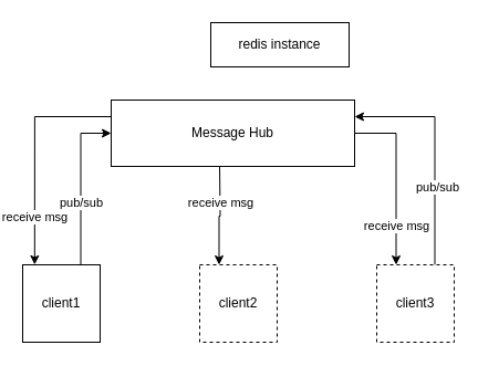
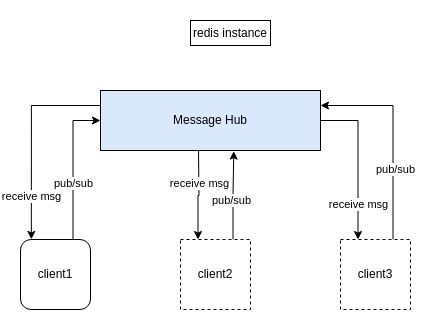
- <mxCell id="11" value="redis instance" style="rounded=0;whiteSpace=wrap;html=1;" vertex="1" parent="1"><mxGeometry x="190" y="20" width="125" height="40" as="geometry" /></mxCell>
+ <mxCell id="11" value="redis instance" style="rounded=0;whiteSpace=wrap;html=1;" vertex="1" parent="1"><mxGeometry x="190" y="20" width="80" height="25" as="geometry" /></mxCell>
- <mxCell id="18" value="Message Hub" style="rounded=0;whiteSpace=wrap;html=1;" vertex="1" parent="1"><mxGeometry x="100" y="90" width="220" height="60" as="geometry" /></mxCell>
+ <mxCell id="18" value="Message Hub" style="rounded=0;whiteSpace=wrap;html=1;fillColor=#dae8fc;" vertex="1" parent="1"><mxGeometry x="100" y="90" width="220" height="60" as="geometry" /></mxCell>
+ <mxCell id="5" style="edgeStyle=orthogonalEdgeStyle;rounded=0;orthogonalLoop=1;jettySize=auto;html=1;exitX=0.75;exitY=0;exitDx=0;exitDy=0;entryX=0.606;entryY=1.011;entryDx=0;entryDy=0;entryPerimeter=0;" edge="1" parent="1" source="7" target="18"><mxGeometry relative="1" as="geometry" /></mxCell>
+ <mxCell id="6" value="pub/sub" style="edgeLabel;html=1;align=center;verticalAlign=middle;resizable=0;points=[];" vertex="1" connectable="0" parent="5"><mxGeometry x="-0.1" y="2" relative="1" as="geometry"><mxPoint as="offset" /></mxGeometry></mxCell>
- <mxCell id="4" value="client1" style="whiteSpace=wrap;html=1;aspect=fixed;" vertex="1" parent="1"><mxGeometry x="20" y="239" width="70" height="70" as="geometry" /></mxCell>
+ <mxCell id="4" value="client1" style="whiteSpace=wrap;html=1;aspect=fixed;rounded=1;" vertex="1" parent="1"><mxGeometry x="20" y="239" width="70" height="70" as="geometry" /></mxCell>
